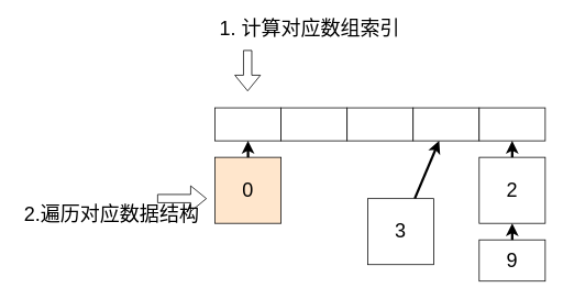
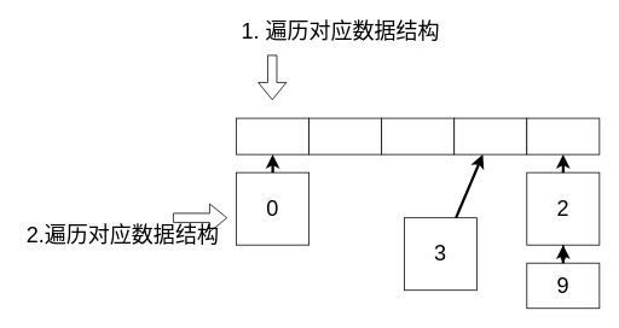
- <mxCell id="12" value="1. 计算对应数组索引" style="text;html=1;strokeColor=none;fillColor=none;align=center;verticalAlign=middle;whiteSpace=wrap;rounded=0;fontSize=24;" vertex="1" parent="1"><mxGeometry x="260" y="20" width="230" height="30" as="geometry" /></mxCell>
+ <mxCell id="12" value="1. 遍历对应数据结构" style="text;html=1;strokeColor=none;fillColor=none;align=center;verticalAlign=middle;whiteSpace=wrap;rounded=0;fontSize=24;" vertex="1" parent="1"><mxGeometry x="260" y="20" width="230" height="30" as="geometry" /></mxCell>
- <mxCell id="2" value="0" style="whiteSpace=wrap;html=1;aspect=fixed;fontSize=24;fillColor=#ffe6cc;" parent="1" vertex="1"><mxGeometry x="260" y="190" width="80" height="80" as="geometry" /></mxCell>
+ <mxCell id="2" value="0" style="whiteSpace=wrap;html=1;aspect=fixed;fontSize=24;" parent="1" vertex="1"><mxGeometry x="260" y="190" width="80" height="80" as="geometry" /></mxCell>
+ <mxCell id="13" value="" style="edgeStyle=orthogonalEdgeStyle;rounded=0;orthogonalLoop=1;jettySize=auto;html=1;" edge="1" parent="1" source="14" target="16"><mxGeometry relative="1" as="geometry" /></mxCell>
